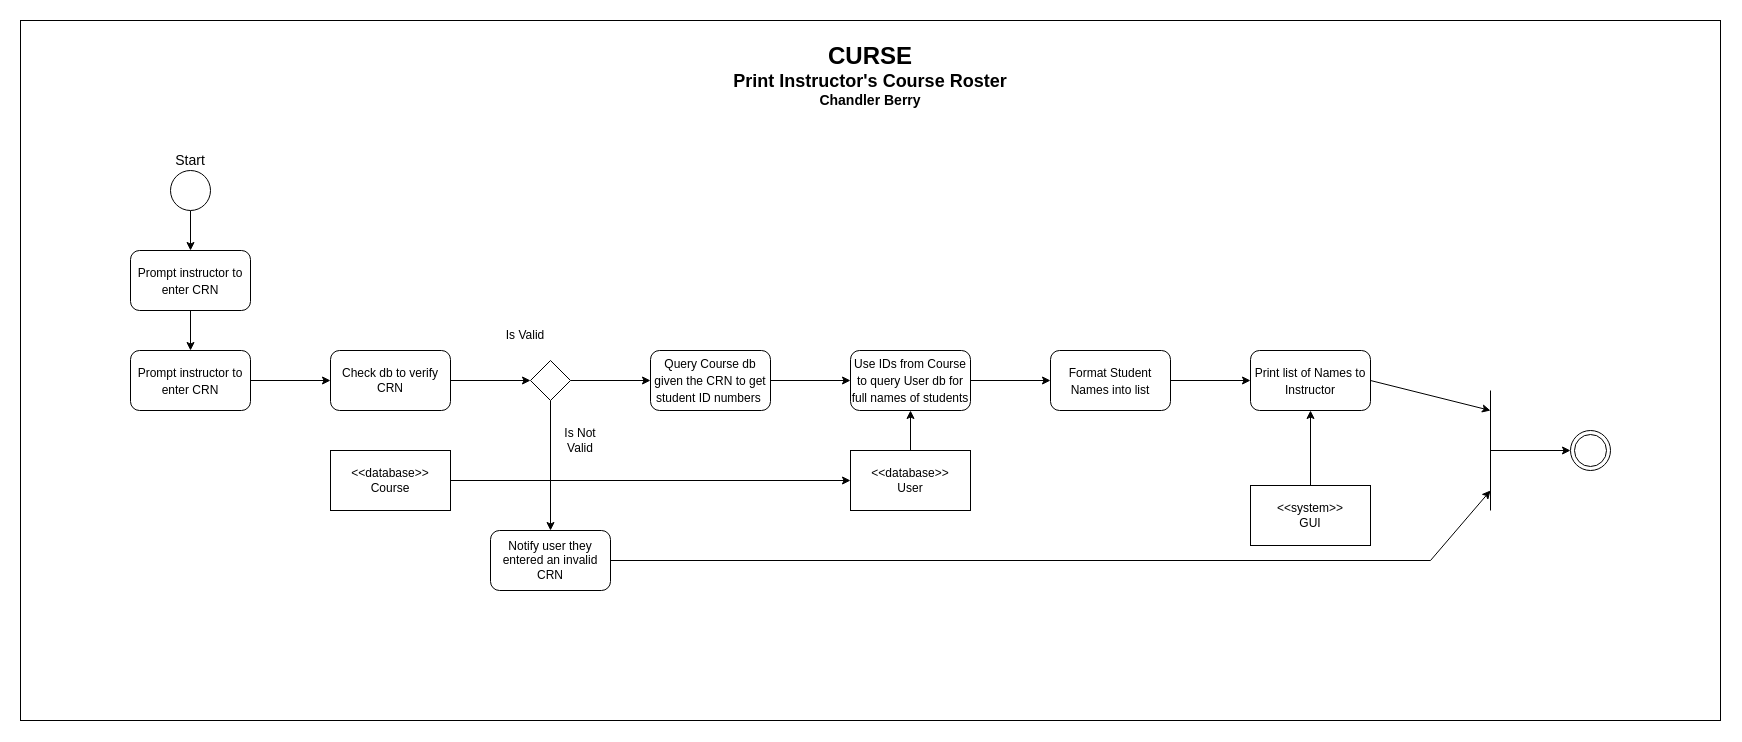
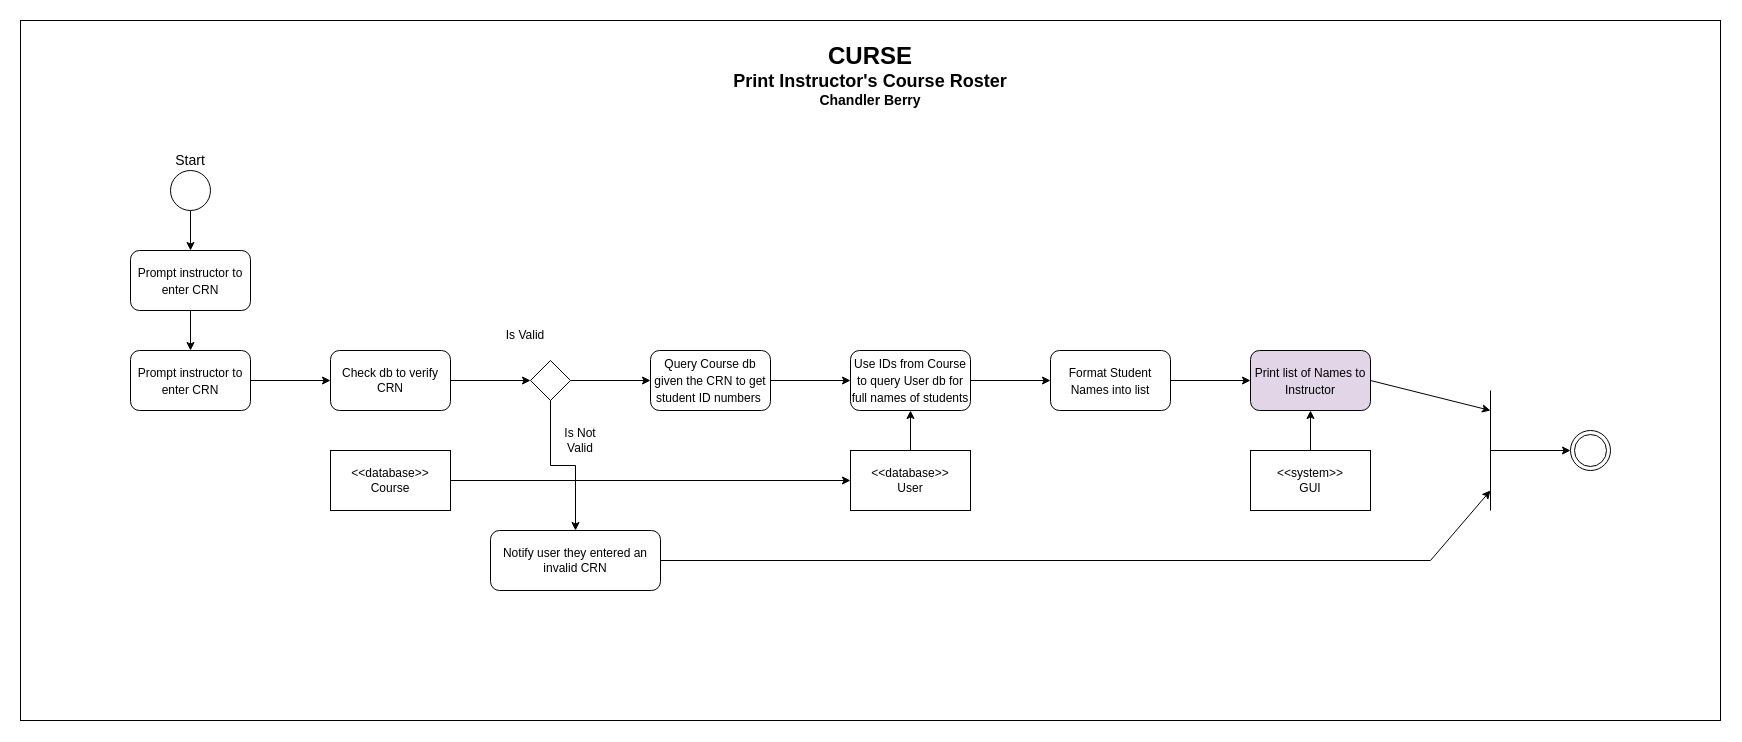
- <mxCell id="16" value="&lt;span style=&quot;font-size: 12px&quot;&gt;Print list of Names to Instructor&lt;/span&gt;" style="rounded=1;whiteSpace=wrap;html=1;fontSize=14;" vertex="1" parent="1"><mxGeometry x="1250" y="350" width="120" height="60" as="geometry" /></mxCell>
+ <mxCell id="16" value="&lt;span style=&quot;font-size: 12px&quot;&gt;Print list of Names to Instructor&lt;/span&gt;" style="rounded=1;whiteSpace=wrap;html=1;fontSize=14;fillColor=#e1d5e7;" vertex="1" parent="1"><mxGeometry x="1250" y="350" width="120" height="60" as="geometry" /></mxCell>
- <mxCell id="32" value="&amp;lt;&amp;lt;system&amp;gt;&amp;gt;&lt;br&gt;GUI" style="rounded=0;whiteSpace=wrap;html=1;fontSize=12;" vertex="1" parent="1"><mxGeometry x="1250" y="485" width="120" height="60" as="geometry" /></mxCell>
+ <mxCell id="32" value="&amp;lt;&amp;lt;system&amp;gt;&amp;gt;&lt;br&gt;GUI" style="rounded=0;whiteSpace=wrap;html=1;fontSize=12;" vertex="1" parent="1"><mxGeometry x="1250" y="450" width="120" height="60" as="geometry" /></mxCell>
- <mxCell id="27" value="Notify user they entered an invalid CRN" style="rounded=1;whiteSpace=wrap;html=1;fontSize=12;" vertex="1" parent="1"><mxGeometry x="490" y="530" width="120" height="60" as="geometry" /></mxCell>
+ <mxCell id="27" value="Notify user they entered an invalid CRN" style="rounded=1;whiteSpace=wrap;html=1;fontSize=12;" vertex="1" parent="1"><mxGeometry x="490" y="530" width="170" height="60" as="geometry" /></mxCell>
